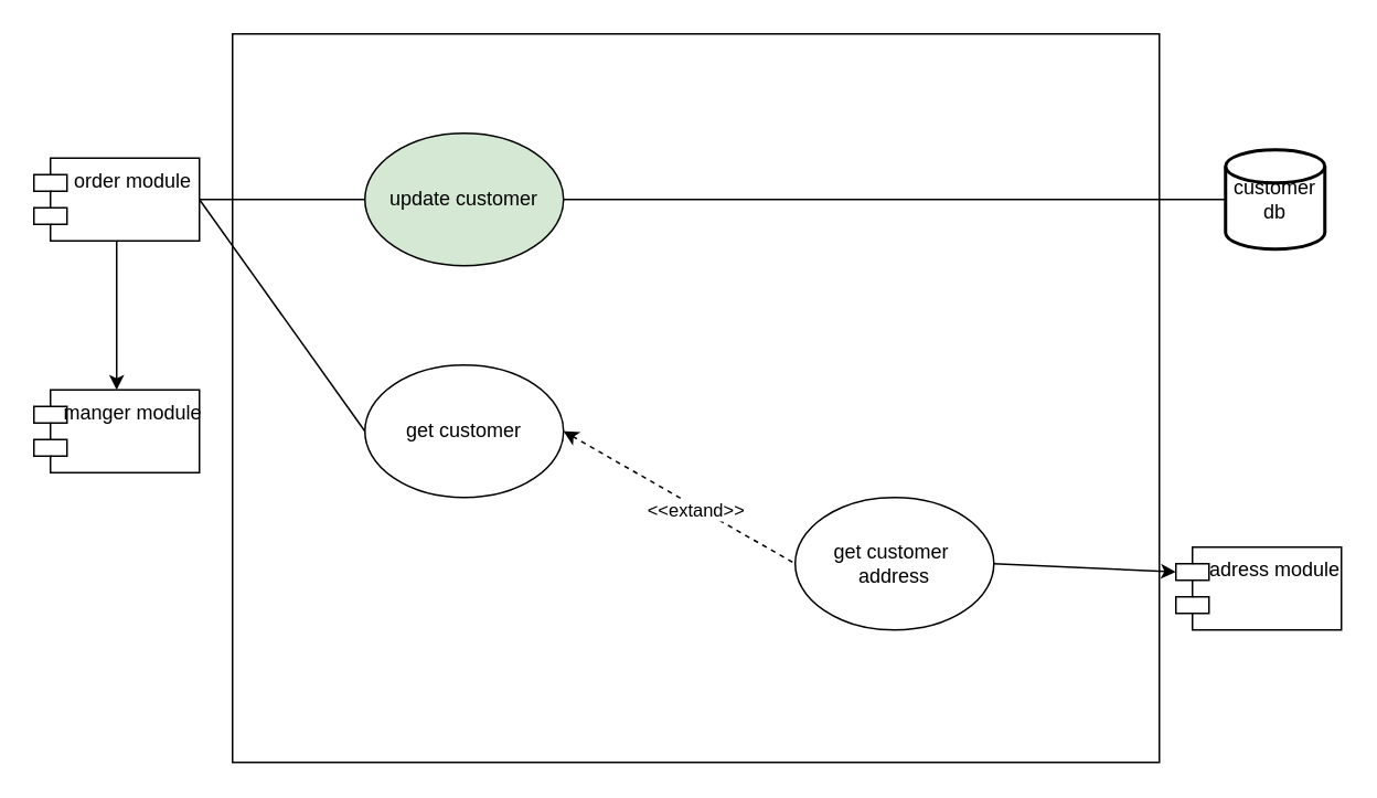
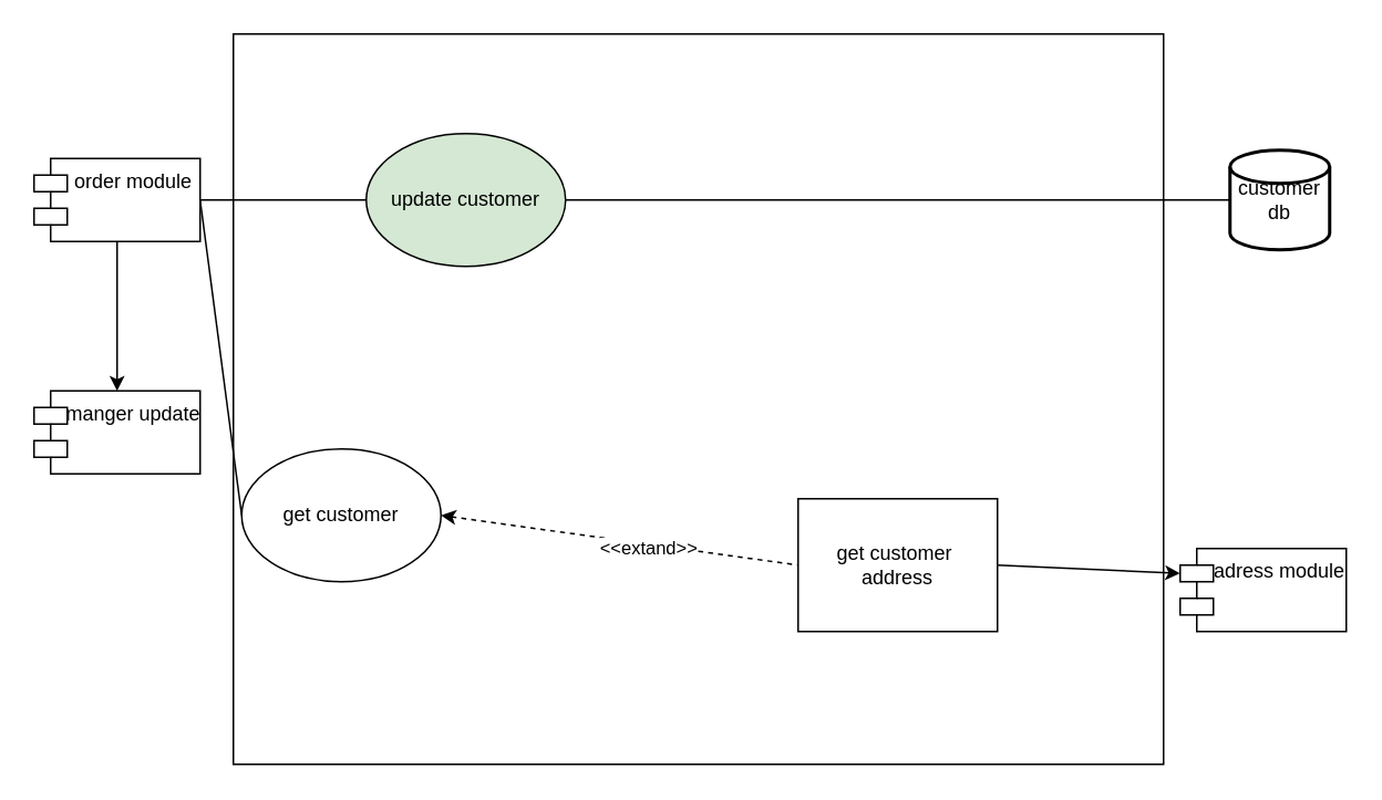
- <mxCell id="16" value="manger module" style="shape=module;align=left;spacingLeft=20;align=center;verticalAlign=top;" vertex="1" parent="1"><mxGeometry x="20" y="235" width="100" height="50" as="geometry" /></mxCell>
+ <mxCell id="16" value="manger update" style="shape=module;align=left;spacingLeft=20;align=center;verticalAlign=top;" vertex="1" parent="1"><mxGeometry x="20" y="235" width="100" height="50" as="geometry" /></mxCell>
- <mxCell id="4" value="get customer" style="ellipse;whiteSpace=wrap;html=1;" vertex="1" parent="1"><mxGeometry x="220" y="220" width="120" height="80" as="geometry" /></mxCell>
+ <mxCell id="4" value="get customer" style="ellipse;whiteSpace=wrap;html=1;" vertex="1" parent="1"><mxGeometry x="145" y="270" width="120" height="80" as="geometry" /></mxCell>
- <mxCell id="5" value="get customer&amp;nbsp;&lt;br&gt;address" style="ellipse;whiteSpace=wrap;html=1;" vertex="1" parent="1"><mxGeometry x="480" y="300" width="120" height="80" as="geometry" /></mxCell>
+ <mxCell id="5" value="get customer&amp;nbsp;&lt;br&gt;address" style="whiteSpace=wrap;html=1;rounded=0;" vertex="1" parent="1"><mxGeometry x="480" y="300" width="120" height="80" as="geometry" /></mxCell>
